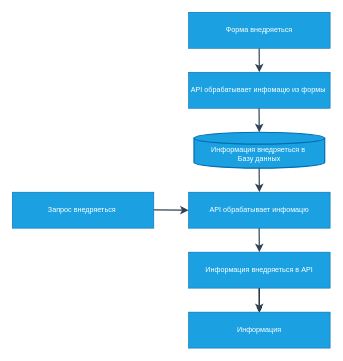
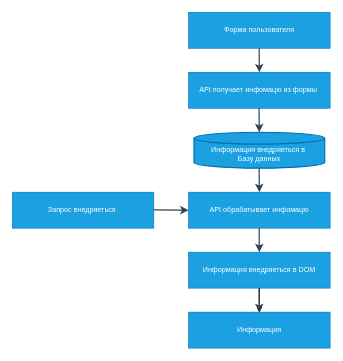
- <mxCell id="17" value="Форма внедряеться" style="rounded=0;whiteSpace=wrap;fillColor=#1ba1e2;fontColor=#ffffff;strokeColor=#006EAF;" parent="1" vertex="1"><mxGeometry x="314" y="20" width="236" height="60" as="geometry" /></mxCell>
+ <mxCell id="17" value="Форма пользователя" style="rounded=0;whiteSpace=wrap;fillColor=#1ba1e2;fontColor=#ffffff;strokeColor=#006EAF;" parent="1" vertex="1"><mxGeometry x="314" y="20" width="236" height="60" as="geometry" /></mxCell>
- <mxCell id="2" value="API обрабатывает инфомацю из формы " style="rounded=0;whiteSpace=wrap;fillColor=#1ba1e2;fontColor=#ffffff;strokeColor=#006EAF;metaEdit=1;fixDash=0;backgroundOutline=0;enumerate=0;comic=0;snapToPoint=0;shadow=0;" parent="1" vertex="1"><mxGeometry x="314" y="120" width="236" height="60" as="geometry" /></mxCell>
+ <mxCell id="2" value="API получает инфомацю из формы " style="rounded=0;whiteSpace=wrap;fillColor=#1ba1e2;fontColor=#ffffff;strokeColor=#006EAF;metaEdit=1;fixDash=0;backgroundOutline=0;enumerate=0;comic=0;snapToPoint=0;shadow=0;" parent="1" vertex="1"><mxGeometry x="314" y="120" width="236" height="60" as="geometry" /></mxCell>
- <mxCell id="7" value="Информация внедряеться в API" style="rounded=0;whiteSpace=wrap;fillColor=#1ba1e2;fontColor=#ffffff;strokeColor=#006EAF;metaEdit=1;fixDash=0;backgroundOutline=0;enumerate=0;comic=0;snapToPoint=0;shadow=0;" parent="1" vertex="1"><mxGeometry x="314" y="420" width="236" height="60" as="geometry" /></mxCell>
+ <mxCell id="7" value="Информация внедряеться в DOM" style="rounded=0;whiteSpace=wrap;fillColor=#1ba1e2;fontColor=#ffffff;strokeColor=#006EAF;metaEdit=1;fixDash=0;backgroundOutline=0;enumerate=0;comic=0;snapToPoint=0;shadow=0;" parent="1" vertex="1"><mxGeometry x="314" y="420" width="236" height="60" as="geometry" /></mxCell>
